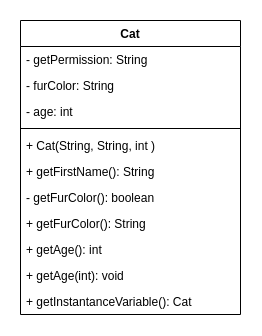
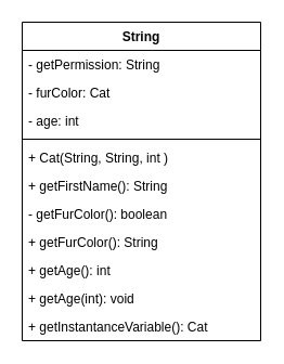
- <mxCell id="2" value="Cat" style="swimlane;fontStyle=1;align=center;verticalAlign=top;childLayout=stackLayout;horizontal=1;startSize=26;horizontalStack=0;resizeParent=1;resizeParentMax=0;resizeLast=0;collapsible=1;marginBottom=0;" vertex="1" parent="1"><mxGeometry x="20" y="20" width="220" height="294" as="geometry"><mxRectangle x="290" y="100" width="60" height="30" as="alternateBounds" /></mxGeometry></mxCell>
+ <mxCell id="2" value="String" style="swimlane;fontStyle=1;align=center;verticalAlign=top;childLayout=stackLayout;horizontal=1;startSize=26;horizontalStack=0;resizeParent=1;resizeParentMax=0;resizeLast=0;collapsible=1;marginBottom=0;" vertex="1" parent="1"><mxGeometry x="20" y="20" width="220" height="294" as="geometry"><mxRectangle x="290" y="100" width="60" height="30" as="alternateBounds" /></mxGeometry></mxCell>
- <mxCell id="4" value="- furColor: String" style="text;strokeColor=none;fillColor=none;align=left;verticalAlign=top;spacingLeft=4;spacingRight=4;overflow=hidden;rotatable=0;points=[[0,0.5],[1,0.5]];portConstraint=eastwest;" vertex="1" parent="2"><mxGeometry y="52" width="220" height="26" as="geometry" /></mxCell>
+ <mxCell id="4" value="- furColor: Cat" style="text;strokeColor=none;fillColor=none;align=left;verticalAlign=top;spacingLeft=4;spacingRight=4;overflow=hidden;rotatable=0;points=[[0,0.5],[1,0.5]];portConstraint=eastwest;" vertex="1" parent="2"><mxGeometry y="52" width="220" height="26" as="geometry" /></mxCell>
